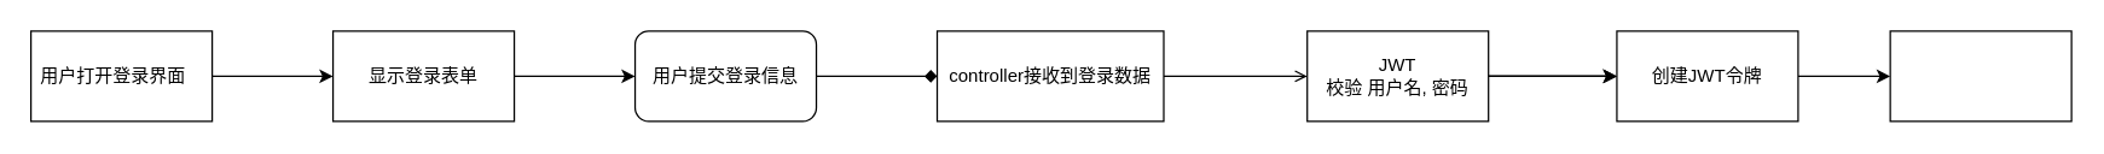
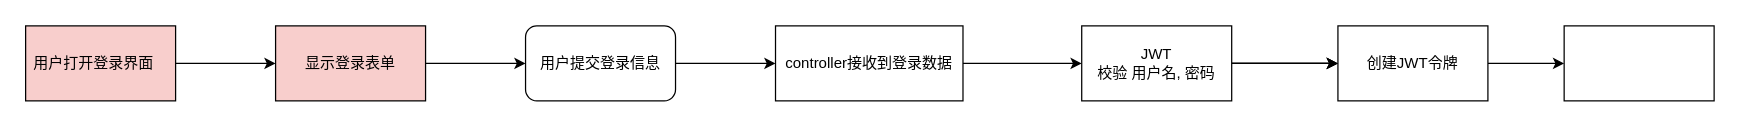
- <mxCell id="3" value="用户打开登录界面&lt;span style=&quot;white-space: pre;&quot;&gt;&#09;&lt;/span&gt;" style="whiteSpace=wrap;html=1;" vertex="1" parent="1"><mxGeometry x="20" y="20" width="120" height="60" as="geometry" /></mxCell>
+ <mxCell id="3" value="用户打开登录界面&lt;span style=&quot;white-space: pre;&quot;&gt;&#09;&lt;/span&gt;" style="whiteSpace=wrap;html=1;fillColor=#f8cecc;" vertex="1" parent="1"><mxGeometry x="20" y="20" width="120" height="60" as="geometry" /></mxCell>
- <mxCell id="5" value="显示登录表单" style="whiteSpace=wrap;html=1;" vertex="1" parent="1"><mxGeometry x="220" y="20" width="120" height="60" as="geometry" /></mxCell>
+ <mxCell id="5" value="显示登录表单" style="whiteSpace=wrap;html=1;fillColor=#f8cecc;" vertex="1" parent="1"><mxGeometry x="220" y="20" width="120" height="60" as="geometry" /></mxCell>
- <mxCell id="6" value="" style="edgeStyle=none;html=1;endArrow=diamond;" edge="1" parent="1" source="7" target="9"><mxGeometry relative="1" as="geometry" /></mxCell>
+ <mxCell id="6" value="" style="edgeStyle=none;html=1;" edge="1" parent="1" source="7" target="9"><mxGeometry relative="1" as="geometry" /></mxCell>
- <mxCell id="8" value="" style="edgeStyle=none;html=1;endArrow=open;" edge="1" parent="1" source="9" target="13"><mxGeometry relative="1" as="geometry" /></mxCell>
+ <mxCell id="8" value="" style="edgeStyle=none;html=1;" edge="1" parent="1" source="9" target="13"><mxGeometry relative="1" as="geometry" /></mxCell>
